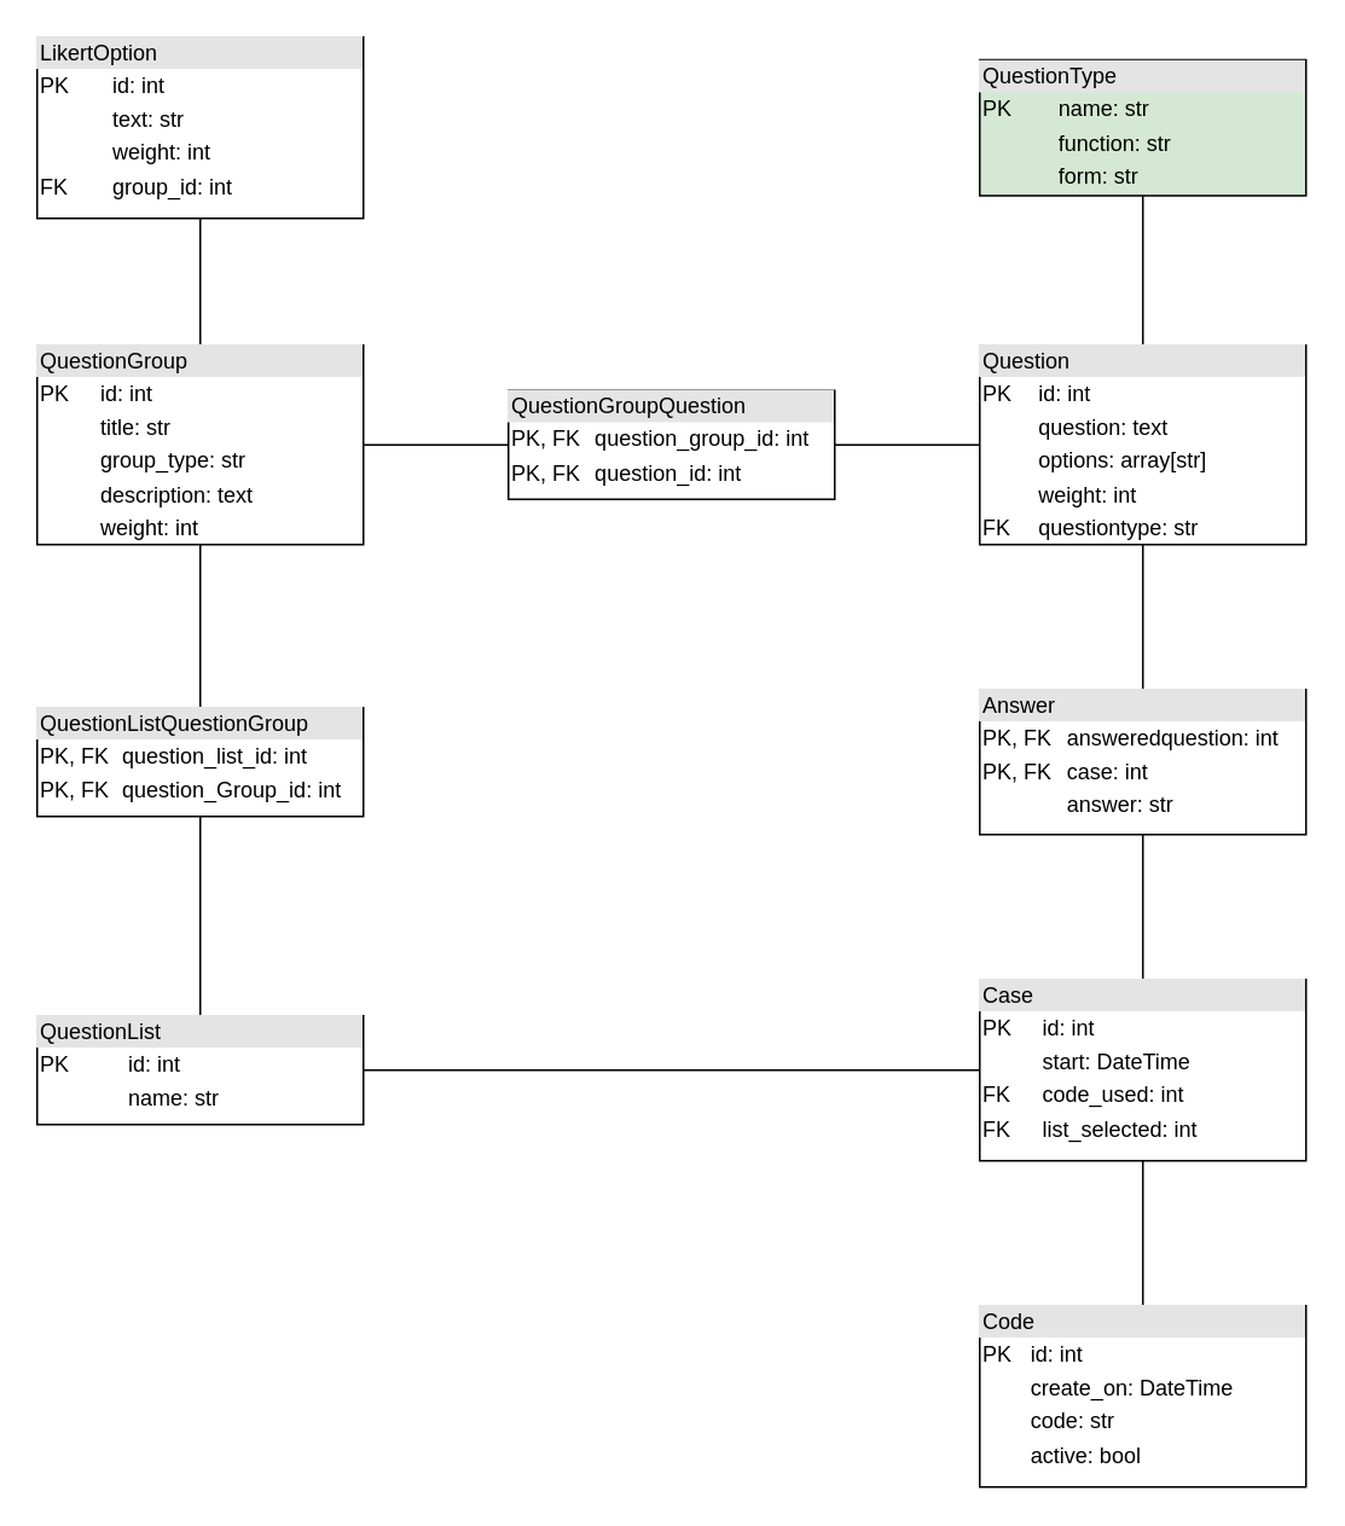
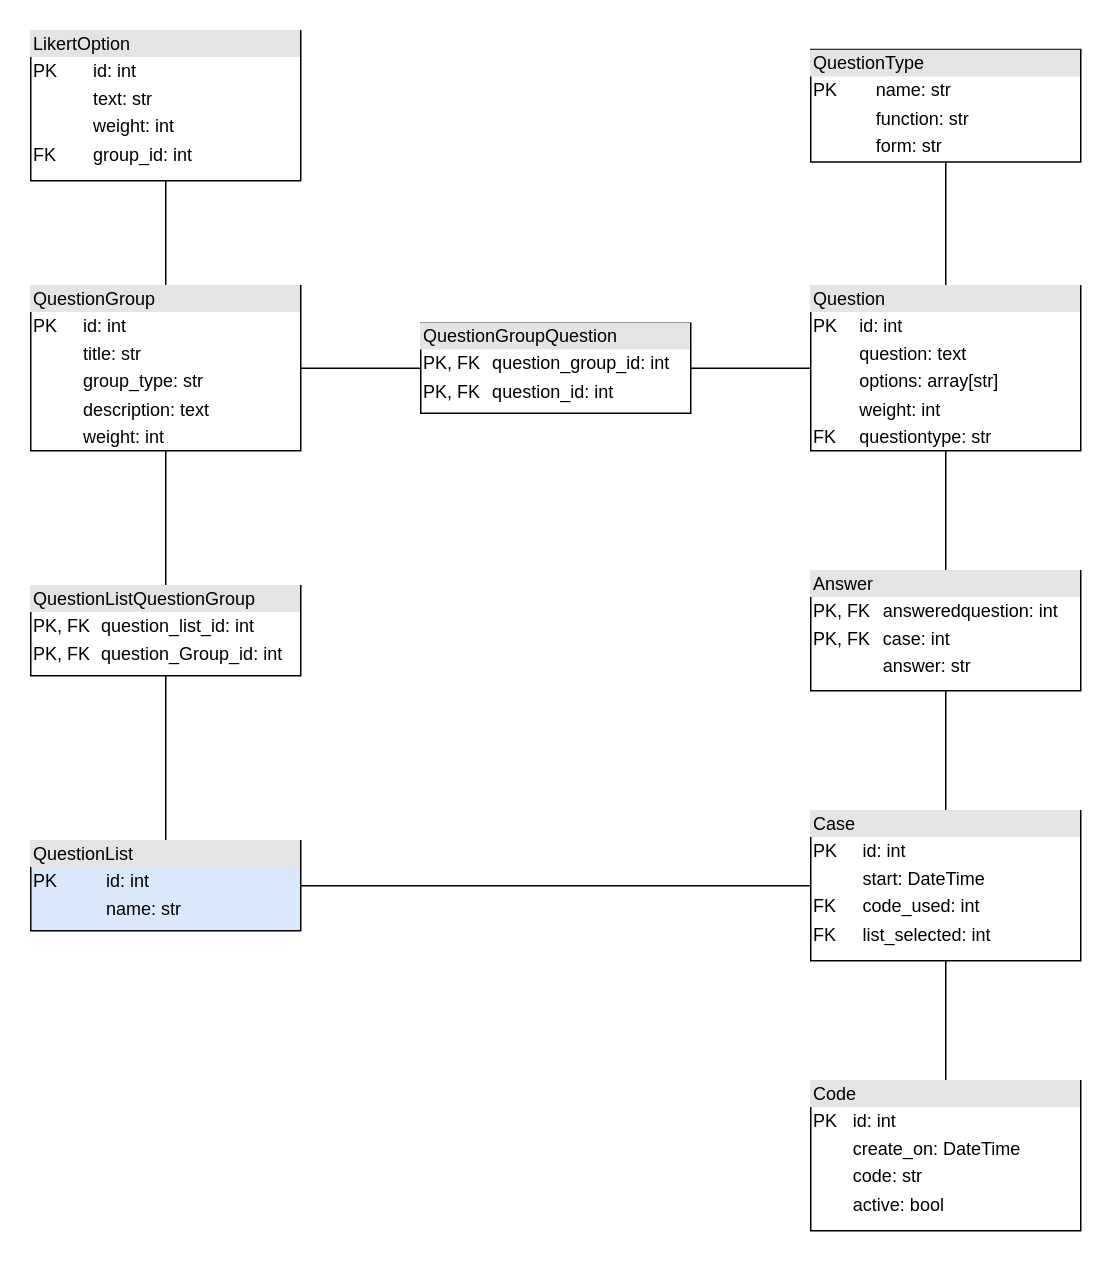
- <mxCell id="21" value="&lt;div style=&quot;box-sizing: border-box ; width: 100% ; background: #e4e4e4 ; padding: 2px&quot;&gt;QuestionType&lt;/div&gt;&lt;table style=&quot;width: 100% ; font-size: 1em&quot; cellpadding=&quot;2&quot; cellspacing=&quot;0&quot;&gt;&lt;tbody&gt;&lt;tr&gt;&lt;td&gt;PK&lt;/td&gt;&lt;td&gt;name: str&lt;/td&gt;&lt;/tr&gt;&lt;tr&gt;&lt;td&gt;&lt;br&gt;&lt;/td&gt;&lt;td&gt;function: str&lt;/td&gt;&lt;/tr&gt;&lt;tr&gt;&lt;td&gt;&lt;/td&gt;&lt;td&gt;form: str&lt;br&gt;&lt;/td&gt;&lt;/tr&gt;&lt;tr&gt;&lt;td&gt;&lt;br&gt;&lt;/td&gt;&lt;td&gt;&lt;br&gt;&lt;/td&gt;&lt;/tr&gt;&lt;/tbody&gt;&lt;/table&gt;" style="verticalAlign=top;align=left;overflow=fill;html=1;fillColor=#d5e8d4;" vertex="1" parent="1"><mxGeometry x="540" y="32.5" width="180" height="75" as="geometry" /></mxCell>
+ <mxCell id="21" value="&lt;div style=&quot;box-sizing: border-box ; width: 100% ; background: #e4e4e4 ; padding: 2px&quot;&gt;QuestionType&lt;/div&gt;&lt;table style=&quot;width: 100% ; font-size: 1em&quot; cellpadding=&quot;2&quot; cellspacing=&quot;0&quot;&gt;&lt;tbody&gt;&lt;tr&gt;&lt;td&gt;PK&lt;/td&gt;&lt;td&gt;name: str&lt;/td&gt;&lt;/tr&gt;&lt;tr&gt;&lt;td&gt;&lt;br&gt;&lt;/td&gt;&lt;td&gt;function: str&lt;/td&gt;&lt;/tr&gt;&lt;tr&gt;&lt;td&gt;&lt;/td&gt;&lt;td&gt;form: str&lt;br&gt;&lt;/td&gt;&lt;/tr&gt;&lt;tr&gt;&lt;td&gt;&lt;br&gt;&lt;/td&gt;&lt;td&gt;&lt;br&gt;&lt;/td&gt;&lt;/tr&gt;&lt;/tbody&gt;&lt;/table&gt;" style="verticalAlign=top;align=left;overflow=fill;html=1;" vertex="1" parent="1"><mxGeometry x="540" y="32.5" width="180" height="75" as="geometry" /></mxCell>
- <mxCell id="17" value="&lt;div style=&quot;box-sizing: border-box ; width: 100% ; background: #e4e4e4 ; padding: 2px&quot;&gt;QuestionList&lt;/div&gt;&lt;table style=&quot;width: 100% ; font-size: 1em&quot; cellpadding=&quot;2&quot; cellspacing=&quot;0&quot;&gt;&lt;tbody&gt;&lt;tr&gt;&lt;td&gt;PK&lt;/td&gt;&lt;td&gt;id: int&lt;/td&gt;&lt;/tr&gt;&lt;tr&gt;&lt;td&gt;&lt;br&gt;&lt;/td&gt;&lt;td&gt;name: str&lt;/td&gt;&lt;/tr&gt;&lt;/tbody&gt;&lt;/table&gt;" style="verticalAlign=top;align=left;overflow=fill;html=1;" vertex="1" parent="1"><mxGeometry x="20" y="560" width="180" height="60" as="geometry" /></mxCell>
+ <mxCell id="17" value="&lt;div style=&quot;box-sizing: border-box ; width: 100% ; background: #e4e4e4 ; padding: 2px&quot;&gt;QuestionList&lt;/div&gt;&lt;table style=&quot;width: 100% ; font-size: 1em&quot; cellpadding=&quot;2&quot; cellspacing=&quot;0&quot;&gt;&lt;tbody&gt;&lt;tr&gt;&lt;td&gt;PK&lt;/td&gt;&lt;td&gt;id: int&lt;/td&gt;&lt;/tr&gt;&lt;tr&gt;&lt;td&gt;&lt;br&gt;&lt;/td&gt;&lt;td&gt;name: str&lt;/td&gt;&lt;/tr&gt;&lt;/tbody&gt;&lt;/table&gt;" style="verticalAlign=top;align=left;overflow=fill;html=1;fillColor=#dae8fc;" vertex="1" parent="1"><mxGeometry x="20" y="560" width="180" height="60" as="geometry" /></mxCell>
